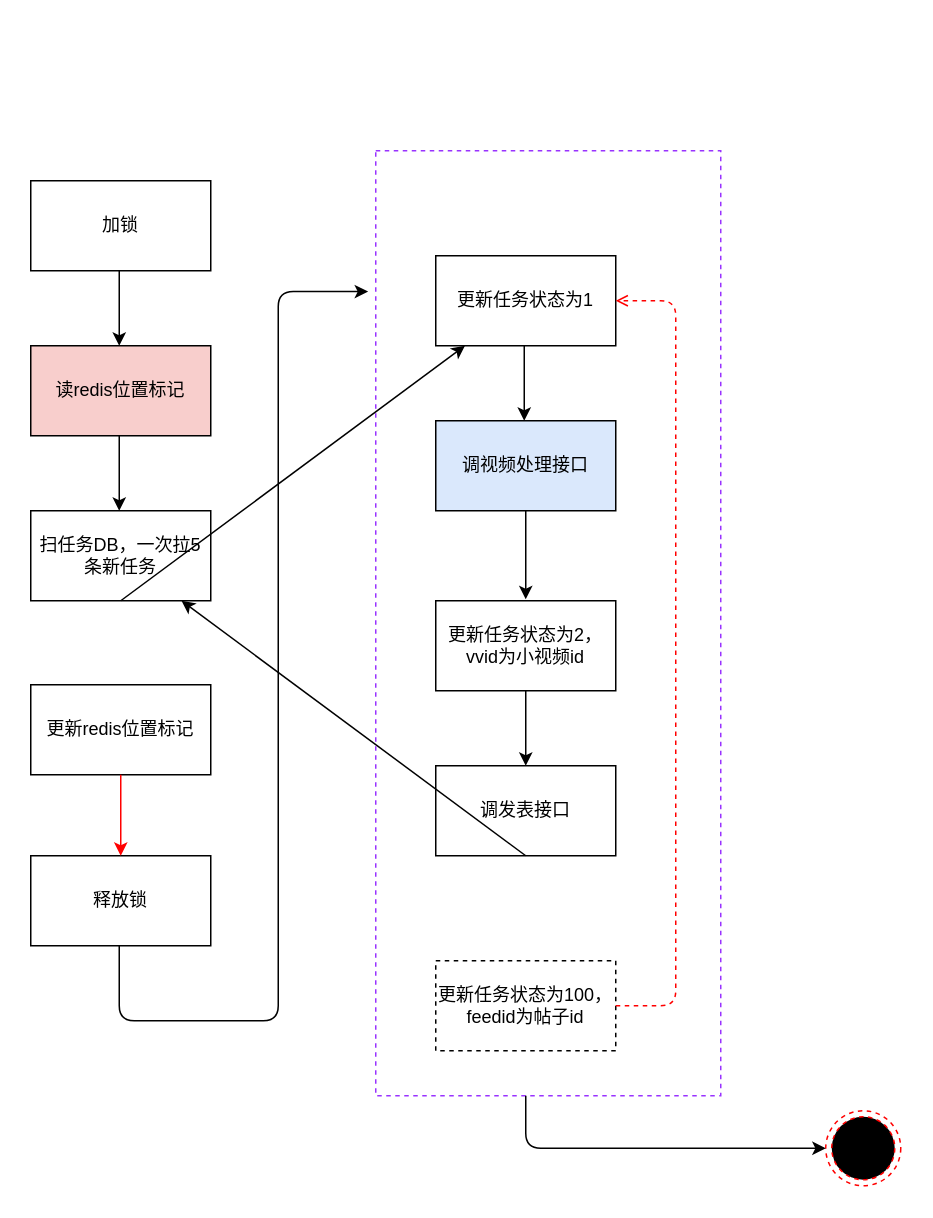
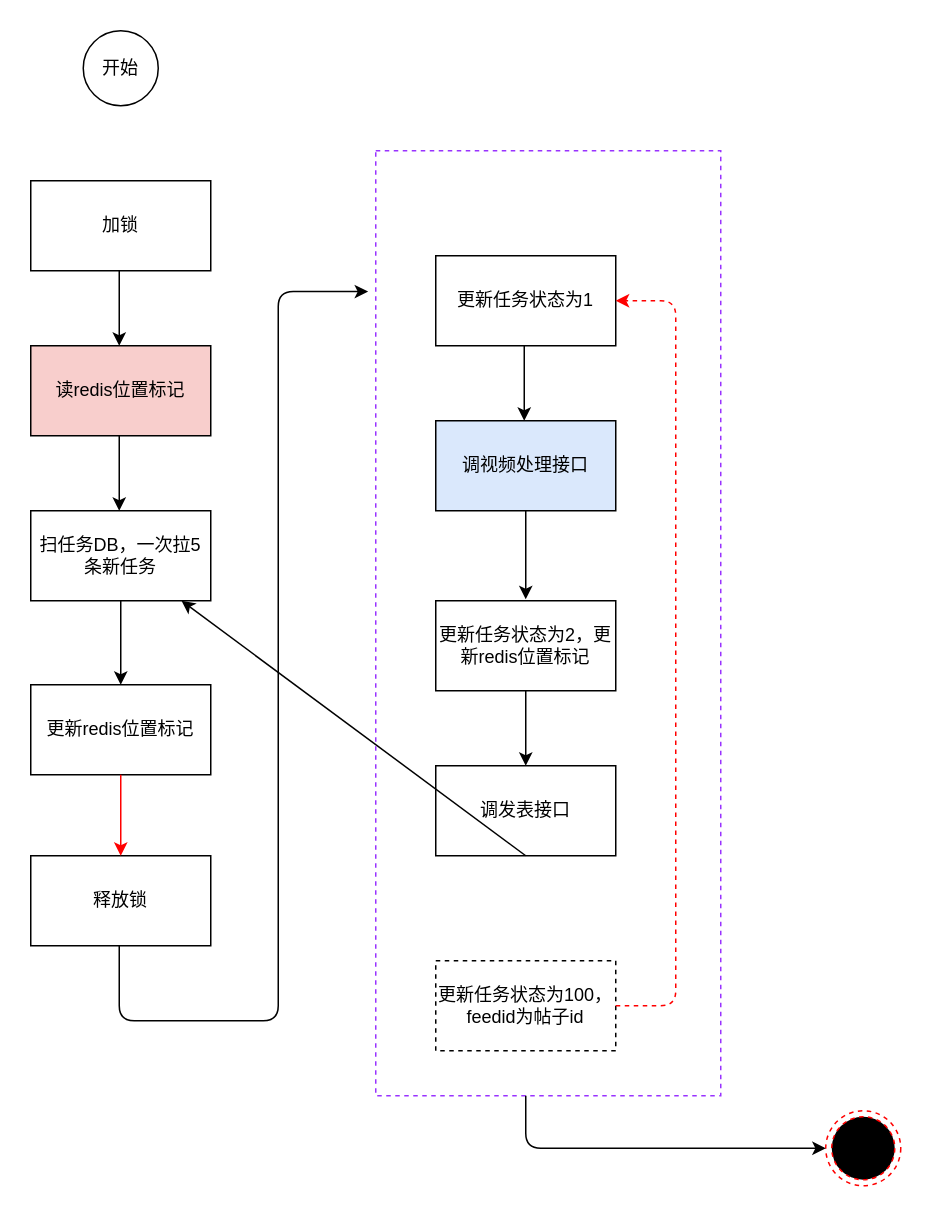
+ <mxCell id="6" value="开始" style="ellipse;whiteSpace=wrap;html=1;aspect=fixed;" vertex="1" parent="1"><mxGeometry x="55" y="20" width="50" height="50" as="geometry" /></mxCell>
- <mxCell id="21" value="" style="endArrow=open;html=1;entryX=1;entryY=0.5;entryDx=0;entryDy=0;exitX=1;exitY=0.5;exitDx=0;exitDy=0;edgeStyle=orthogonalEdgeStyle;dashed=1;strokeColor=#FF0000;" edge="1" parent="1" source="16" target="10"><mxGeometry width="50" height="50" relative="1" as="geometry"><mxPoint x="120" y="700" as="sourcePoint" /><mxPoint x="170" y="650" as="targetPoint" /><Array as="points"><mxPoint x="450" y="670" /><mxPoint x="450" y="200" /></Array></mxGeometry></mxCell>
+ <mxCell id="21" value="" style="endArrow=classic;html=1;entryX=1;entryY=0.5;entryDx=0;entryDy=0;exitX=1;exitY=0.5;exitDx=0;exitDy=0;edgeStyle=orthogonalEdgeStyle;dashed=1;strokeColor=#FF0000;" edge="1" parent="1" source="16" target="10"><mxGeometry width="50" height="50" relative="1" as="geometry"><mxPoint x="120" y="700" as="sourcePoint" /><mxPoint x="170" y="650" as="targetPoint" /><Array as="points"><mxPoint x="450" y="670" /><mxPoint x="450" y="200" /></Array></mxGeometry></mxCell>
- <mxCell id="9" value="" style="endArrow=classic;html=1;exitX=0.5;exitY=1;exitDx=0;exitDy=0;" edge="1" parent="1" source="3" target="10"><mxGeometry width="50" height="50" relative="1" as="geometry"><mxPoint x="-60" y="470" as="sourcePoint" /><mxPoint x="-10" y="420" as="targetPoint" /></mxGeometry></mxCell>
+ <mxCell id="9" value="" style="endArrow=classic;html=1;entryX=0.5;entryY=0;entryDx=0;entryDy=0;exitX=0.5;exitY=1;exitDx=0;exitDy=0;" edge="1" parent="1" source="3" target="24"><mxGeometry width="50" height="50" relative="1" as="geometry"><mxPoint x="-60" y="470" as="sourcePoint" /><mxPoint x="-10" y="420" as="targetPoint" /></mxGeometry></mxCell>
- <mxCell id="13" value="更新任务状态为2，vvid为小视频id" style="rounded=0;whiteSpace=wrap;html=1;" vertex="1" parent="1"><mxGeometry x="290" y="400" width="120" height="60" as="geometry" /></mxCell>
+ <mxCell id="13" value="更新任务状态为2，更新redis位置标记" style="rounded=0;whiteSpace=wrap;html=1;" vertex="1" parent="1"><mxGeometry x="290" y="400" width="120" height="60" as="geometry" /></mxCell>
